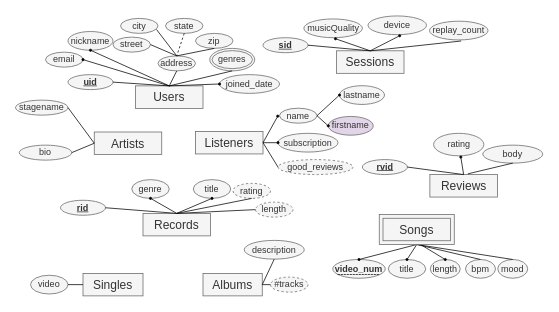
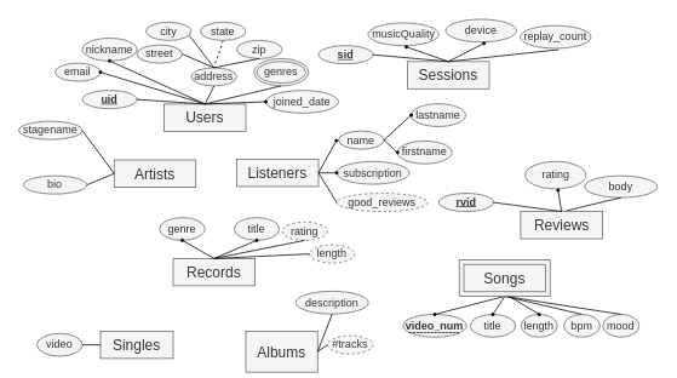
- <mxCell id="11" value="firstname" style="ellipse;whiteSpace=wrap;html=1;align=center;fillColor=#e1d5e7;fontColor=#333333;strokeColor=#666666;" vertex="1" parent="1"><mxGeometry x="437" y="154.75" width="60" height="25" as="geometry" /></mxCell>
+ <mxCell id="11" value="firstname" style="ellipse;whiteSpace=wrap;html=1;align=center;fillColor=#f5f5f5;fontColor=#333333;strokeColor=#666666;" vertex="1" parent="1"><mxGeometry x="437" y="154.75" width="60" height="25" as="geometry" /></mxCell>
- <mxCell id="44" value="&lt;b&gt;rid&lt;/b&gt;" style="ellipse;whiteSpace=wrap;html=1;align=center;fontStyle=4;fillColor=#f5f5f5;fontColor=#333333;strokeColor=#666666;" vertex="1" parent="1"><mxGeometry x="80" y="266.5" width="60" height="20" as="geometry" /></mxCell>
- <mxCell id="45" value="" style="endArrow=none;html=1;rounded=0;entryX=0.5;entryY=0;entryDx=0;entryDy=0;exitX=1;exitY=0.5;exitDx=0;exitDy=0;" edge="1" parent="1" source="44" target="5"><mxGeometry width="50" height="50" relative="1" as="geometry"><mxPoint x="110" y="369" as="sourcePoint" /><mxPoint x="180" y="314" as="targetPoint" /></mxGeometry></mxCell>
- <mxCell id="35" value="Albums" style="whiteSpace=wrap;html=1;align=center;fillColor=#f5f5f5;fontColor=#333333;strokeColor=#666666;fontSize=16;" vertex="1" parent="1"><mxGeometry x="270" y="364" width="79" height="30" as="geometry" /></mxCell>
+ <mxCell id="35" value="Albums" style="whiteSpace=wrap;html=1;align=center;fillColor=#f5f5f5;fontColor=#333333;strokeColor=#666666;fontSize=16;" vertex="1" parent="1"><mxGeometry x="270" y="364" width="79" height="45" as="geometry" /></mxCell>
